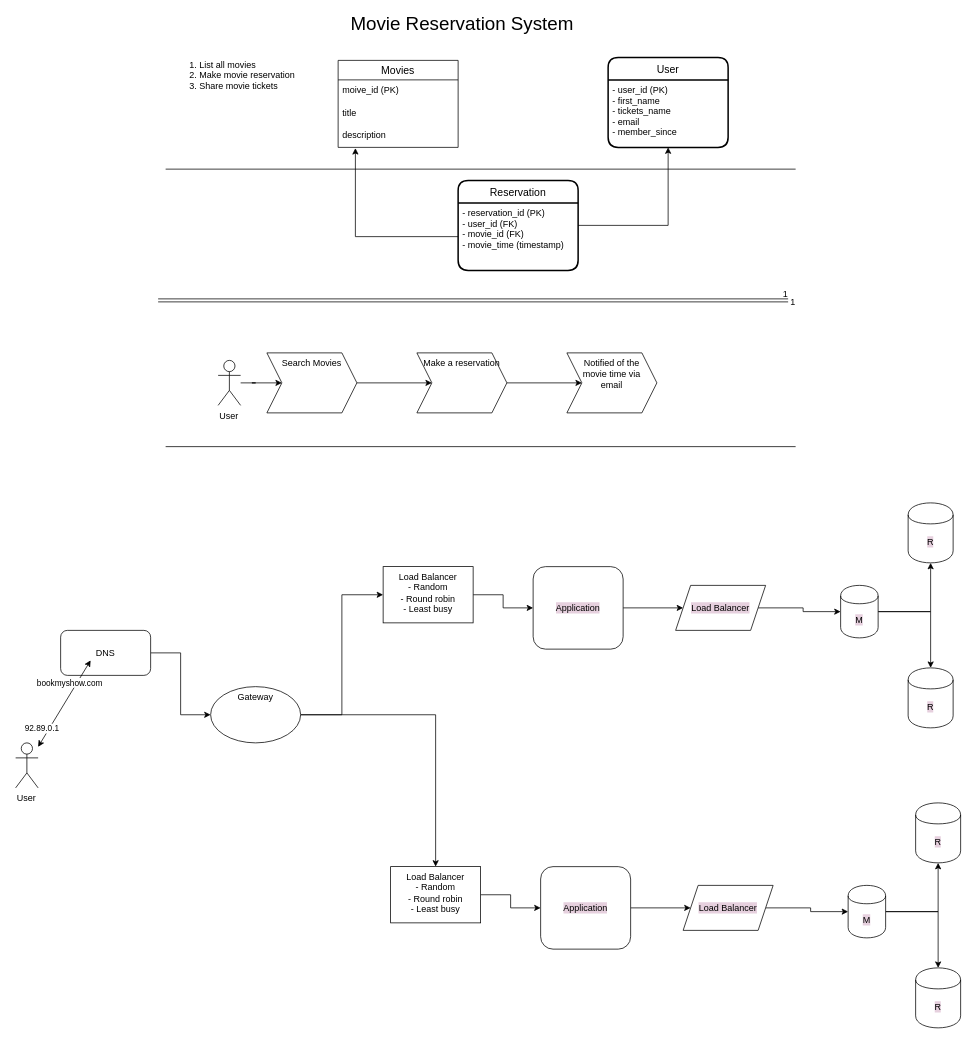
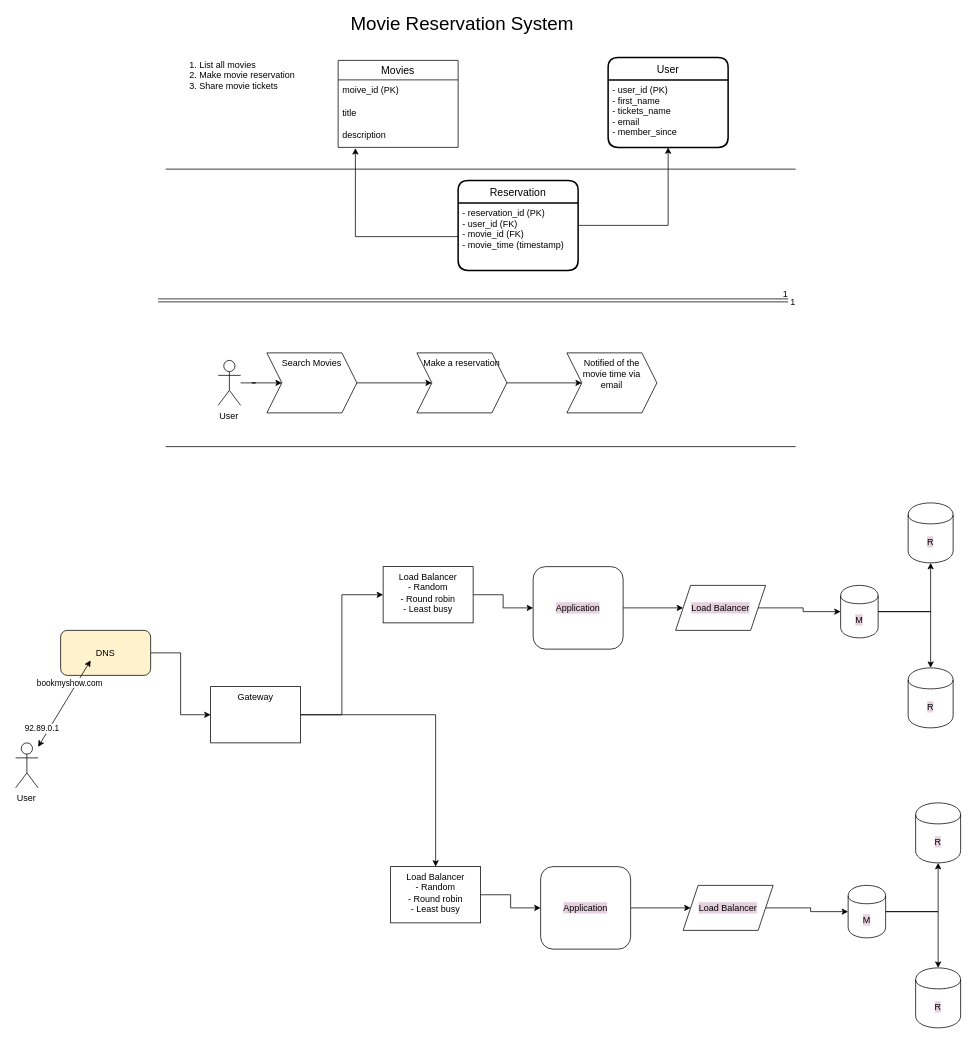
- <mxCell id="27" value="DNS" style="rounded=1;whiteSpace=wrap;html=1;align=center;" parent="1" vertex="1"><mxGeometry x="80" y="840" width="120" height="60" as="geometry" /></mxCell>
+ <mxCell id="27" value="DNS" style="rounded=1;whiteSpace=wrap;html=1;align=center;fillColor=#fff2cc;" parent="1" vertex="1"><mxGeometry x="80" y="840" width="120" height="60" as="geometry" /></mxCell>
- <mxCell id="55" value="Gateway" style="ellipse;whiteSpace=wrap;html=1;align=center;verticalAlign=top;" parent="1" vertex="1"><mxGeometry x="280" y="915" width="120" height="75" as="geometry" /></mxCell>
+ <mxCell id="55" value="Gateway" style="whiteSpace=wrap;html=1;align=center;verticalAlign=top;" parent="1" vertex="1"><mxGeometry x="280" y="915" width="120" height="75" as="geometry" /></mxCell>
